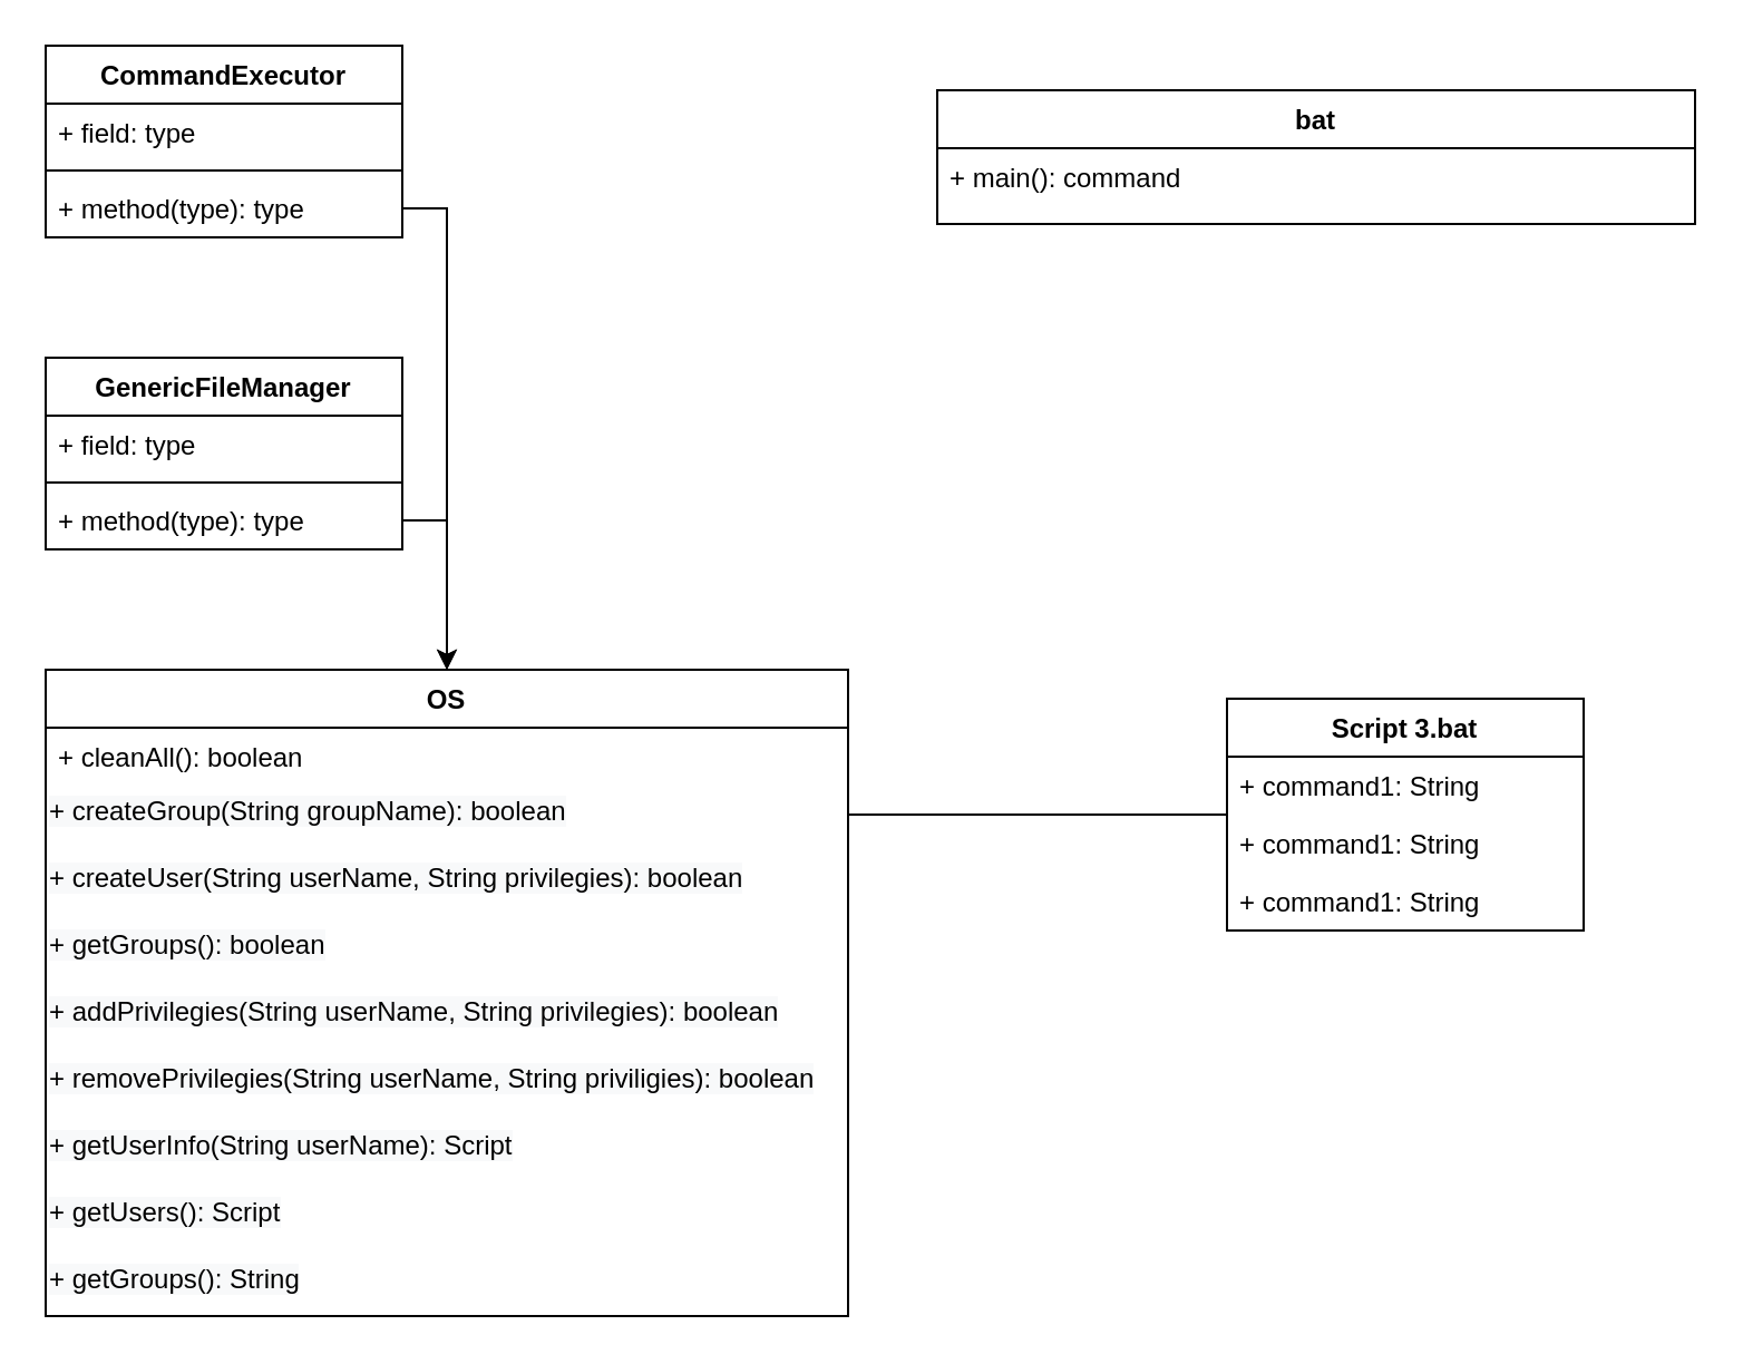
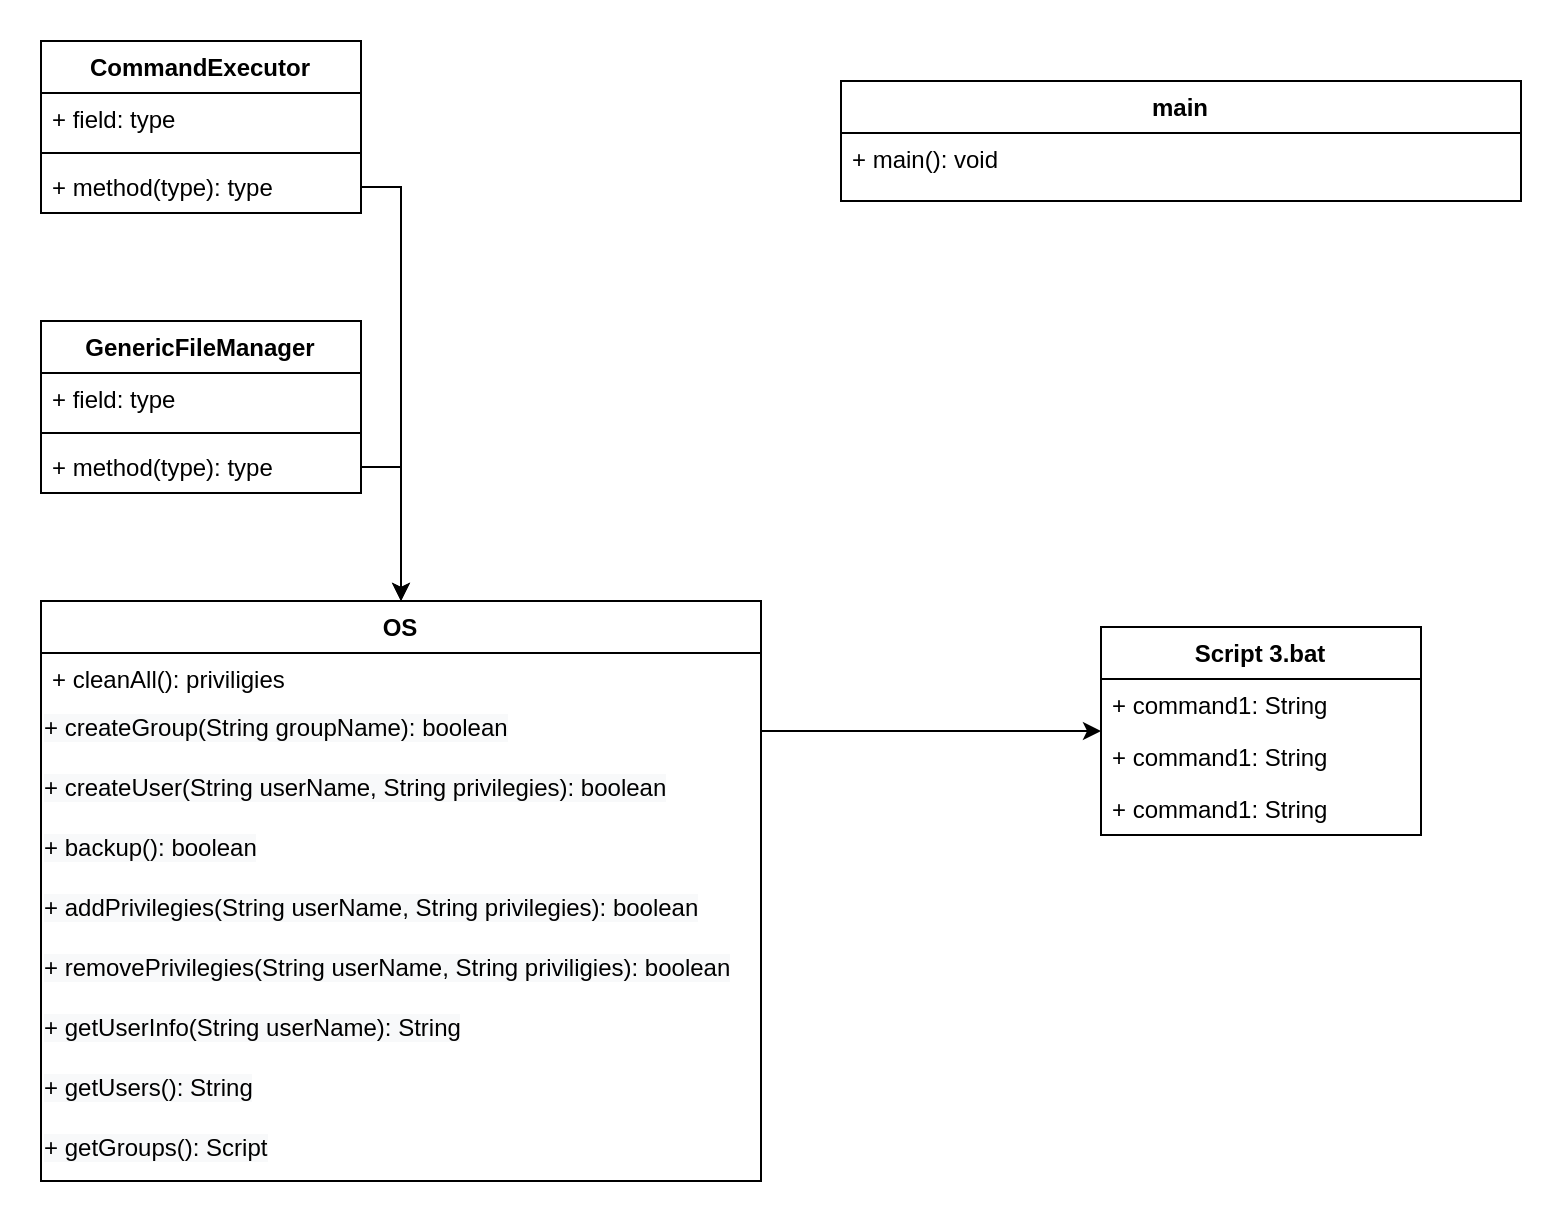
- <mxCell id="20" value="bat" style="swimlane;fontStyle=1;align=center;verticalAlign=top;childLayout=stackLayout;horizontal=1;startSize=26;horizontalStack=0;resizeParent=1;resizeParentMax=0;resizeLast=0;collapsible=1;marginBottom=0;" vertex="1" parent="1"><mxGeometry x="420" y="40" width="340" height="60" as="geometry" /></mxCell>
+ <mxCell id="20" value="main" style="swimlane;fontStyle=1;align=center;verticalAlign=top;childLayout=stackLayout;horizontal=1;startSize=26;horizontalStack=0;resizeParent=1;resizeParentMax=0;resizeLast=0;collapsible=1;marginBottom=0;" vertex="1" parent="1"><mxGeometry x="420" y="40" width="340" height="60" as="geometry" /></mxCell>
- <mxCell id="21" value="+ main(): command" style="text;strokeColor=none;fillColor=none;align=left;verticalAlign=top;spacingLeft=4;spacingRight=4;overflow=hidden;rotatable=0;points=[[0,0.5],[1,0.5]];portConstraint=eastwest;" vertex="1" parent="20"><mxGeometry y="26" width="340" height="34" as="geometry" /></mxCell>
+ <mxCell id="21" value="+ main(): void" style="text;strokeColor=none;fillColor=none;align=left;verticalAlign=top;spacingLeft=4;spacingRight=4;overflow=hidden;rotatable=0;points=[[0,0.5],[1,0.5]];portConstraint=eastwest;" vertex="1" parent="20"><mxGeometry y="26" width="340" height="34" as="geometry" /></mxCell>
- <mxCell id="11" value="+ cleanAll(): boolean" style="text;strokeColor=none;fillColor=none;align=left;verticalAlign=top;spacingLeft=4;spacingRight=4;overflow=hidden;rotatable=0;points=[[0,0.5],[1,0.5]];portConstraint=eastwest;" vertex="1" parent="10"><mxGeometry y="26" width="360" height="24" as="geometry" /></mxCell>
+ <mxCell id="11" value="+ cleanAll(): priviligies" style="text;strokeColor=none;fillColor=none;align=left;verticalAlign=top;spacingLeft=4;spacingRight=4;overflow=hidden;rotatable=0;points=[[0,0.5],[1,0.5]];portConstraint=eastwest;" vertex="1" parent="10"><mxGeometry y="26" width="360" height="24" as="geometry" /></mxCell>
- <mxCell id="28" style="edgeStyle=orthogonalEdgeStyle;rounded=0;orthogonalLoop=1;jettySize=auto;html=1;endArrow=none;" edge="1" parent="1" source="12" target="22"><mxGeometry relative="1" as="geometry" /></mxCell>
+ <mxCell id="28" style="edgeStyle=orthogonalEdgeStyle;rounded=0;orthogonalLoop=1;jettySize=auto;html=1;" edge="1" parent="1" source="12" target="22"><mxGeometry relative="1" as="geometry" /></mxCell>
- <mxCell id="14" value="&lt;span style=&quot;color: rgb(0 , 0 , 0) ; font-size: 12px ; font-style: normal ; font-weight: 400 ; letter-spacing: normal ; text-align: left ; text-indent: 0px ; text-transform: none ; word-spacing: 0px ; font-family: &amp;#34;helvetica&amp;#34; ; background-color: rgb(248 , 249 , 250) ; display: inline ; float: none&quot;&gt;+ getGroups(): boolean&lt;/span&gt;" style="text;whiteSpace=wrap;html=1;" vertex="1" parent="10"><mxGeometry y="110" width="360" height="30" as="geometry" /></mxCell>
+ <mxCell id="14" value="&lt;span style=&quot;color: rgb(0 , 0 , 0) ; font-size: 12px ; font-style: normal ; font-weight: 400 ; letter-spacing: normal ; text-align: left ; text-indent: 0px ; text-transform: none ; word-spacing: 0px ; font-family: &amp;#34;helvetica&amp;#34; ; background-color: rgb(248 , 249 , 250) ; display: inline ; float: none&quot;&gt;+ backup(): boolean&lt;/span&gt;" style="text;whiteSpace=wrap;html=1;" vertex="1" parent="10"><mxGeometry y="110" width="360" height="30" as="geometry" /></mxCell>
- <mxCell id="17" value="&lt;span style=&quot;color: rgb(0 , 0 , 0) ; font-size: 12px ; font-style: normal ; font-weight: 400 ; letter-spacing: normal ; text-align: left ; text-indent: 0px ; text-transform: none ; word-spacing: 0px ; font-family: &amp;#34;helvetica&amp;#34; ; background-color: rgb(248 , 249 , 250) ; display: inline ; float: none&quot;&gt;+ getUserInfo(String userName): Script&lt;/span&gt;&lt;br style=&quot;color: rgb(0 , 0 , 0) ; font-size: 12px ; font-style: normal ; font-weight: 400 ; letter-spacing: normal ; text-align: left ; text-indent: 0px ; text-transform: none ; word-spacing: 0px ; padding: 0px ; margin: 0px ; font-family: &amp;#34;helvetica&amp;#34; ; background-color: rgb(248 , 249 , 250)&quot;&gt;" style="text;whiteSpace=wrap;html=1;" vertex="1" parent="10"><mxGeometry y="200" width="360" height="30" as="geometry" /></mxCell>
+ <mxCell id="17" value="&lt;span style=&quot;color: rgb(0 , 0 , 0) ; font-size: 12px ; font-style: normal ; font-weight: 400 ; letter-spacing: normal ; text-align: left ; text-indent: 0px ; text-transform: none ; word-spacing: 0px ; font-family: &amp;#34;helvetica&amp;#34; ; background-color: rgb(248 , 249 , 250) ; display: inline ; float: none&quot;&gt;+ getUserInfo(String userName): String&lt;/span&gt;&lt;br style=&quot;color: rgb(0 , 0 , 0) ; font-size: 12px ; font-style: normal ; font-weight: 400 ; letter-spacing: normal ; text-align: left ; text-indent: 0px ; text-transform: none ; word-spacing: 0px ; padding: 0px ; margin: 0px ; font-family: &amp;#34;helvetica&amp;#34; ; background-color: rgb(248 , 249 , 250)&quot;&gt;" style="text;whiteSpace=wrap;html=1;" vertex="1" parent="10"><mxGeometry y="200" width="360" height="30" as="geometry" /></mxCell>
- <mxCell id="18" value="&lt;span style=&quot;color: rgb(0 , 0 , 0) ; font-size: 12px ; font-style: normal ; font-weight: 400 ; letter-spacing: normal ; text-align: left ; text-indent: 0px ; text-transform: none ; word-spacing: 0px ; font-family: &amp;#34;helvetica&amp;#34; ; background-color: rgb(248 , 249 , 250) ; display: inline ; float: none&quot;&gt;+ getUsers(): Script&lt;/span&gt;" style="text;whiteSpace=wrap;html=1;" vertex="1" parent="10"><mxGeometry y="230" width="360" height="30" as="geometry" /></mxCell>
+ <mxCell id="18" value="&lt;span style=&quot;color: rgb(0 , 0 , 0) ; font-size: 12px ; font-style: normal ; font-weight: 400 ; letter-spacing: normal ; text-align: left ; text-indent: 0px ; text-transform: none ; word-spacing: 0px ; font-family: &amp;#34;helvetica&amp;#34; ; background-color: rgb(248 , 249 , 250) ; display: inline ; float: none&quot;&gt;+ getUsers(): String&lt;/span&gt;" style="text;whiteSpace=wrap;html=1;" vertex="1" parent="10"><mxGeometry y="230" width="360" height="30" as="geometry" /></mxCell>
- <mxCell id="19" value="&lt;span style=&quot;color: rgb(0 , 0 , 0) ; font-size: 12px ; font-style: normal ; font-weight: 400 ; letter-spacing: normal ; text-align: left ; text-indent: 0px ; text-transform: none ; word-spacing: 0px ; font-family: &amp;#34;helvetica&amp;#34; ; background-color: rgb(248 , 249 , 250) ; display: inline ; float: none&quot;&gt;+ getGroups(): String&lt;/span&gt;" style="text;whiteSpace=wrap;html=1;" vertex="1" parent="10"><mxGeometry y="260" width="360" height="30" as="geometry" /></mxCell>
+ <mxCell id="19" value="&lt;span style=&quot;color: rgb(0 , 0 , 0) ; font-size: 12px ; font-style: normal ; font-weight: 400 ; letter-spacing: normal ; text-align: left ; text-indent: 0px ; text-transform: none ; word-spacing: 0px ; font-family: &amp;#34;helvetica&amp;#34; ; background-color: rgb(248 , 249 , 250) ; display: inline ; float: none&quot;&gt;+ getGroups(): Script&lt;/span&gt;" style="text;whiteSpace=wrap;html=1;" vertex="1" parent="10"><mxGeometry y="260" width="360" height="30" as="geometry" /></mxCell>
